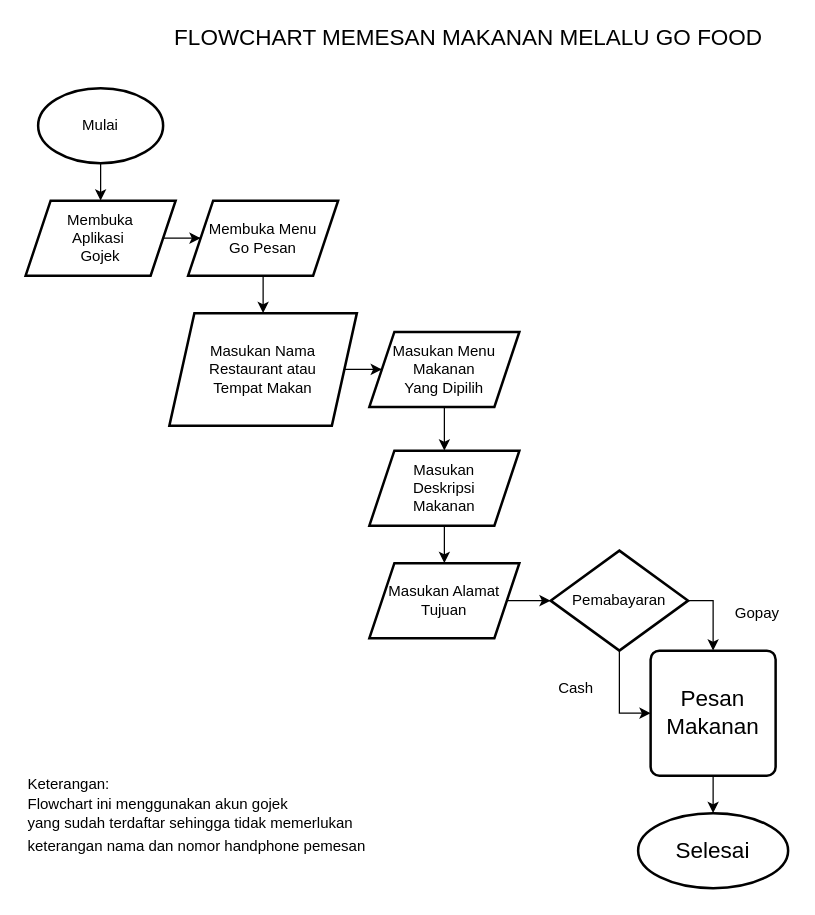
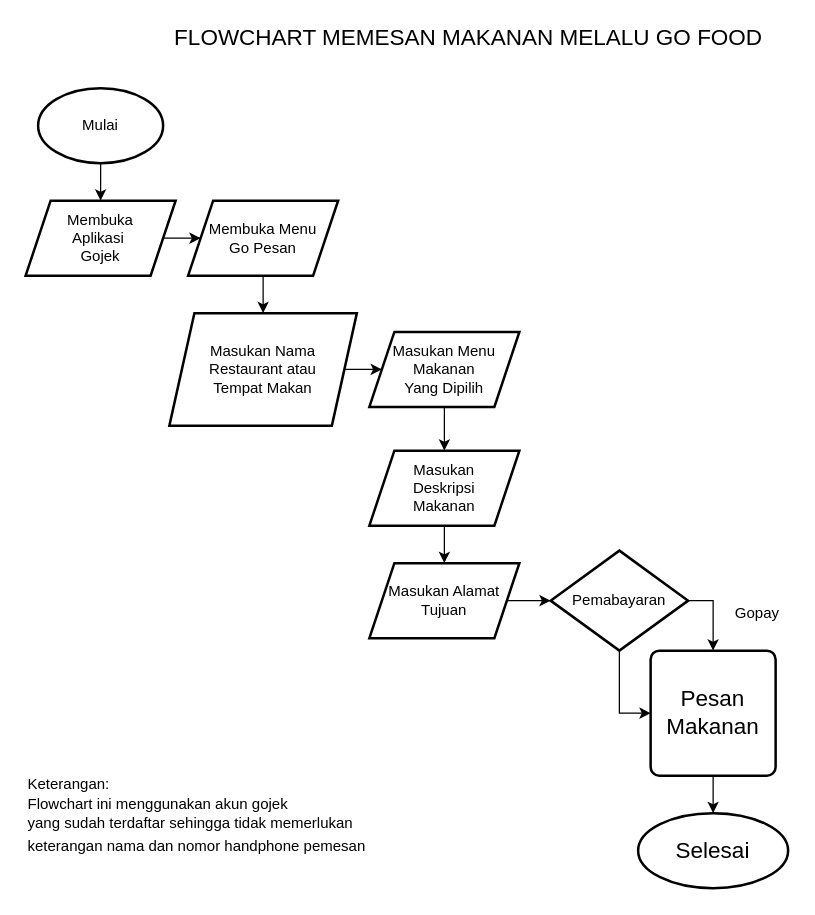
- <mxCell id="25" value="Cash" style="text;html=1;align=center;verticalAlign=middle;resizable=0;points=[];autosize=1;strokeColor=none;fillColor=none;fontSize=12;" vertex="1" parent="1"><mxGeometry x="440" y="540" width="40" height="20" as="geometry" /></mxCell>
